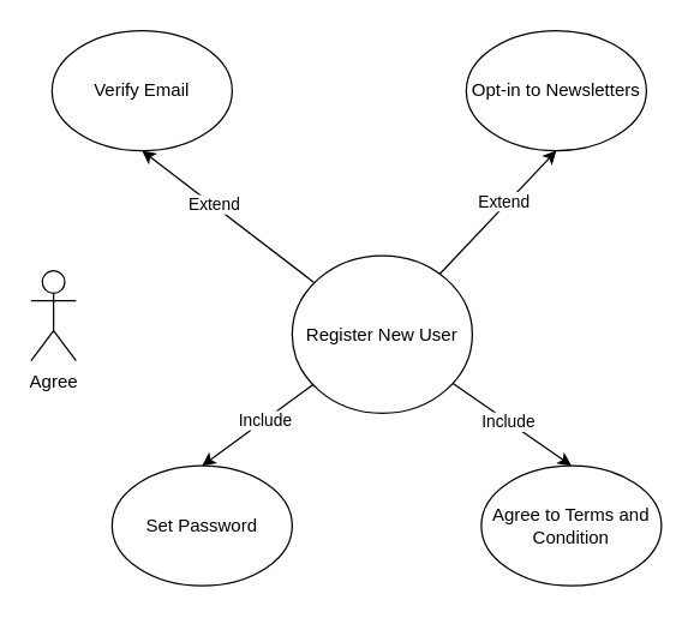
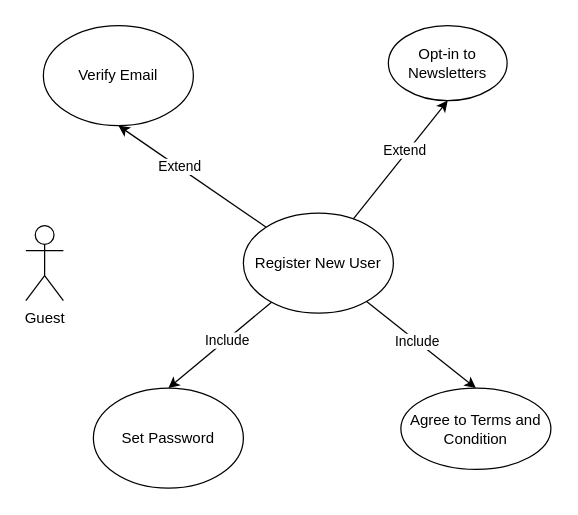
- <mxCell id="13" value="Opt-in to Newsletters" style="ellipse;whiteSpace=wrap;html=1;" vertex="1" parent="1"><mxGeometry x="310" y="20" width="120" height="80" as="geometry" /></mxCell>
+ <mxCell id="13" value="Opt-in to Newsletters" style="ellipse;whiteSpace=wrap;html=1;" vertex="1" parent="1"><mxGeometry x="310" y="20" width="95" height="60" as="geometry" /></mxCell>
- <mxCell id="11" value="Register New User" style="ellipse;whiteSpace=wrap;html=1;" vertex="1" parent="1"><mxGeometry x="194" y="170" width="120" height="105" as="geometry" /></mxCell>
+ <mxCell id="11" value="Register New User" style="ellipse;whiteSpace=wrap;html=1;" vertex="1" parent="1"><mxGeometry x="194" y="170" width="120" height="80" as="geometry" /></mxCell>
- <mxCell id="2" value="Agree" style="shape=umlActor;verticalLabelPosition=bottom;verticalAlign=top;html=1;outlineConnect=0;" vertex="1" parent="1"><mxGeometry x="20" y="180" width="30" height="60" as="geometry" /></mxCell>
+ <mxCell id="2" value="Guest" style="shape=umlActor;verticalLabelPosition=bottom;verticalAlign=top;html=1;outlineConnect=0;" vertex="1" parent="1"><mxGeometry x="20" y="180" width="30" height="60" as="geometry" /></mxCell>
- <mxCell id="15" value="Agree to Terms and Condition" style="ellipse;whiteSpace=wrap;html=1;" vertex="1" parent="1"><mxGeometry x="320" y="310" width="120" height="80" as="geometry" /></mxCell>
+ <mxCell id="15" value="Agree to Terms and Condition" style="ellipse;whiteSpace=wrap;html=1;" vertex="1" parent="1"><mxGeometry x="320" y="310" width="120" height="65" as="geometry" /></mxCell>
